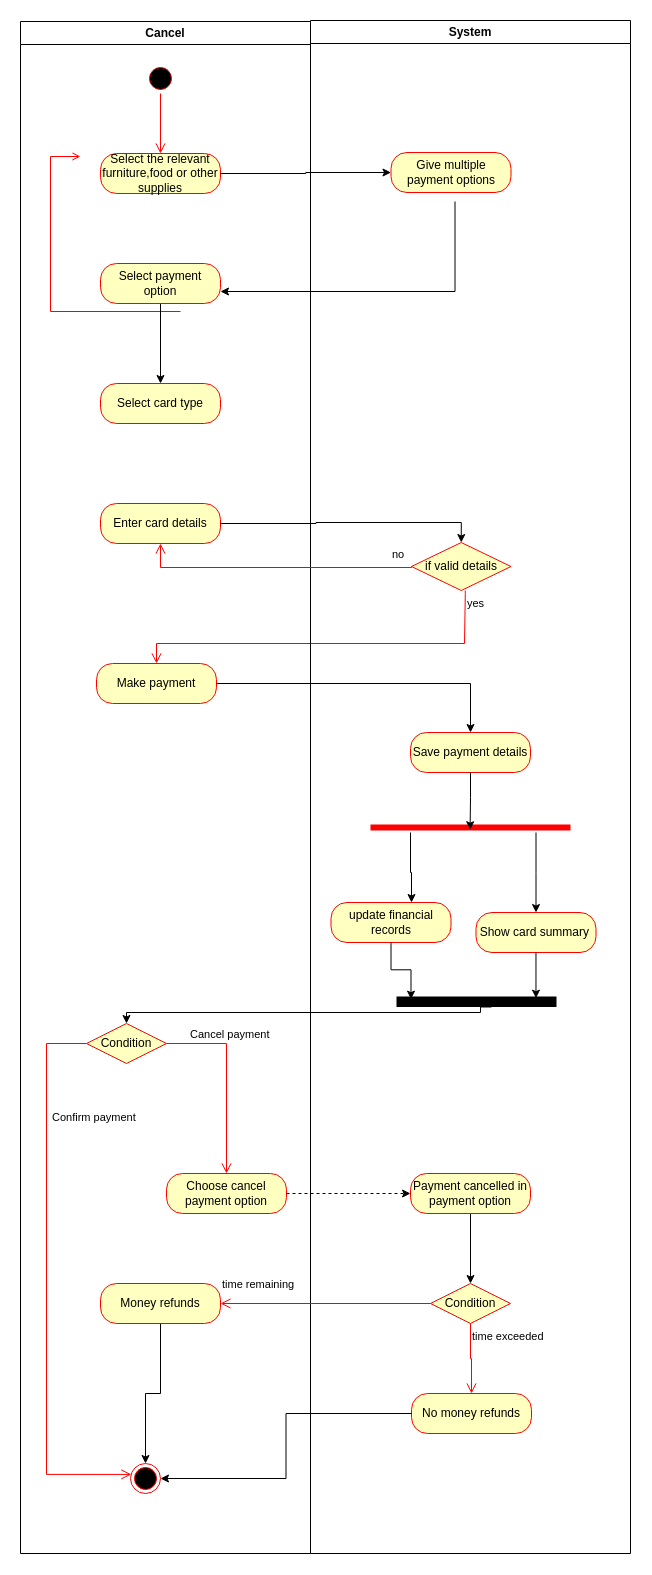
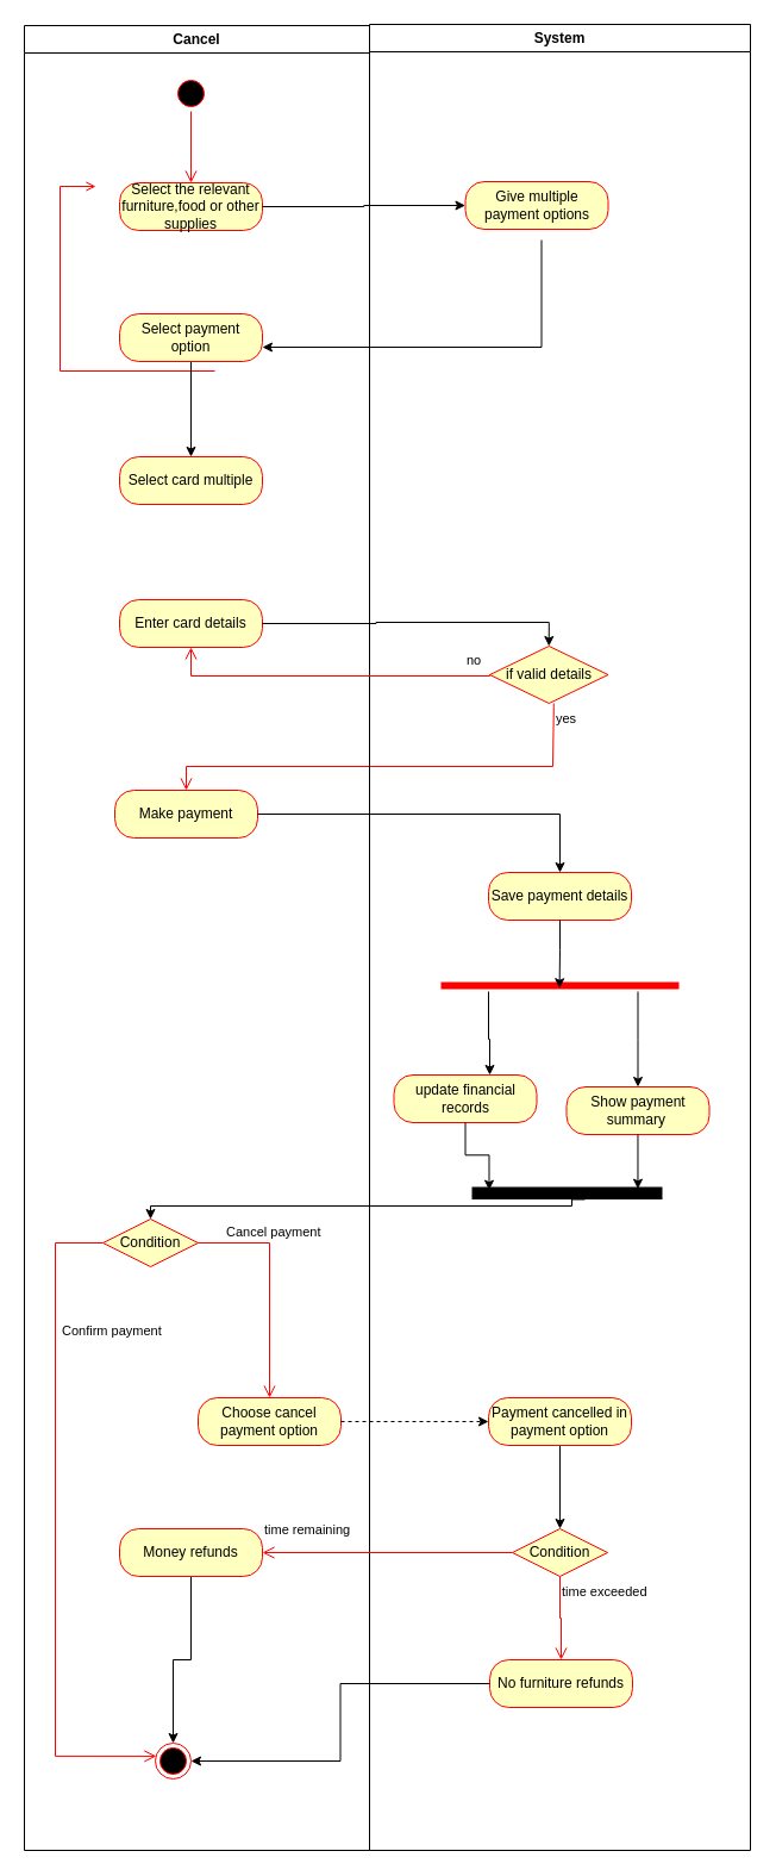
- <mxCell id="11" value="Select card type" style="rounded=1;whiteSpace=wrap;html=1;arcSize=40;fontColor=#000000;fillColor=#ffffc0;strokeColor=#ff0000;" vertex="1" parent="2"><mxGeometry x="80" y="362" width="120" height="40" as="geometry" /></mxCell>
+ <mxCell id="11" value="Select card multiple" style="rounded=1;whiteSpace=wrap;html=1;arcSize=40;fontColor=#000000;fillColor=#ffffc0;strokeColor=#ff0000;" vertex="1" parent="2"><mxGeometry x="80" y="362" width="120" height="40" as="geometry" /></mxCell>
- <mxCell id="33" value="Show card summary&amp;nbsp;" style="rounded=1;whiteSpace=wrap;html=1;arcSize=40;fontColor=#000000;fillColor=#ffffc0;strokeColor=#ff0000;" vertex="1" parent="22"><mxGeometry x="165.5" y="892" width="120" height="40" as="geometry" /></mxCell>
+ <mxCell id="33" value="Show payment summary&amp;nbsp;" style="rounded=1;whiteSpace=wrap;html=1;arcSize=40;fontColor=#000000;fillColor=#ffffc0;strokeColor=#ff0000;" vertex="1" parent="22"><mxGeometry x="165.5" y="892" width="120" height="40" as="geometry" /></mxCell>
- <mxCell id="41" value="No money refunds" style="rounded=1;whiteSpace=wrap;html=1;arcSize=40;fontColor=#000000;fillColor=#ffffc0;strokeColor=#ff0000;" vertex="1" parent="22"><mxGeometry x="101" y="1373" width="120" height="40" as="geometry" /></mxCell>
+ <mxCell id="41" value="No furniture refunds" style="rounded=1;whiteSpace=wrap;html=1;arcSize=40;fontColor=#000000;fillColor=#ffffc0;strokeColor=#ff0000;" vertex="1" parent="22"><mxGeometry x="101" y="1373" width="120" height="40" as="geometry" /></mxCell>
